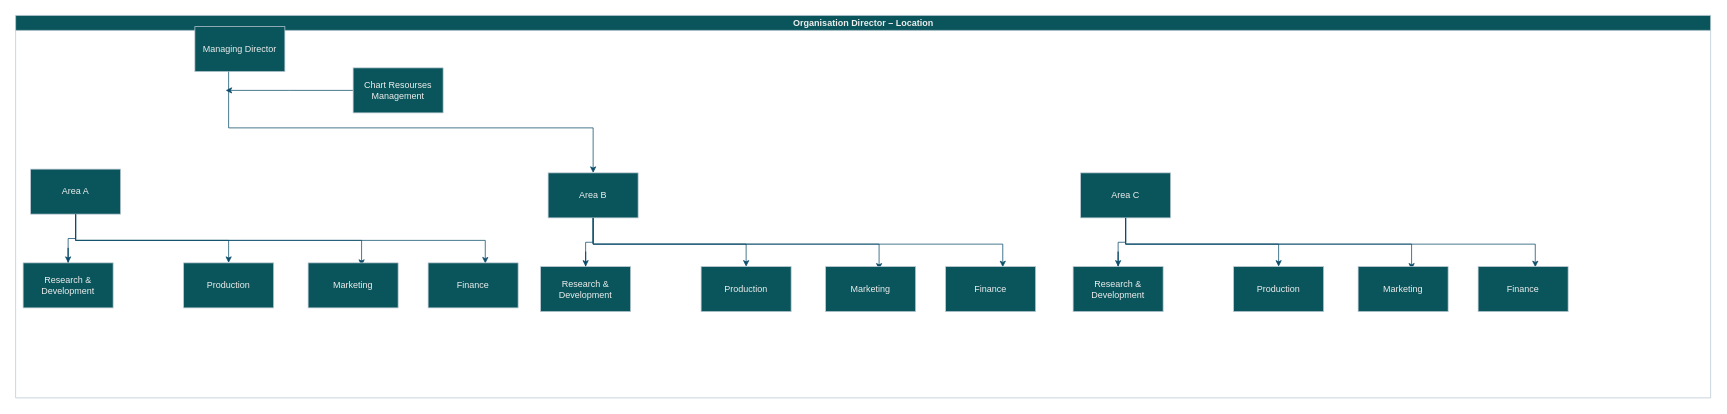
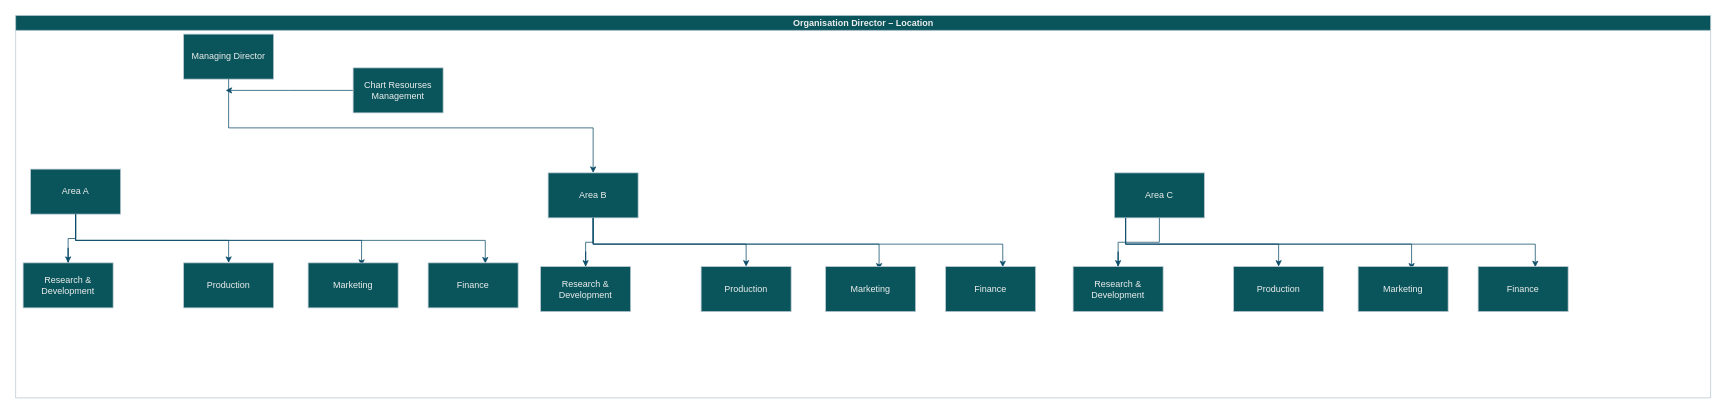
- <mxCell id="3" value="Managing Director" style="rounded=0;whiteSpace=wrap;html=1;labelBackgroundColor=none;fillColor=#09555B;strokeColor=#BAC8D3;fontColor=#EEEEEE;" vertex="1" parent="2"><mxGeometry x="239" y="15" width="120" height="60" as="geometry" /></mxCell>
+ <mxCell id="3" value="Managing Director" style="rounded=0;whiteSpace=wrap;html=1;labelBackgroundColor=none;fillColor=#09555B;strokeColor=#BAC8D3;fontColor=#EEEEEE;" vertex="1" parent="2"><mxGeometry x="224" y="25" width="120" height="60" as="geometry" /></mxCell>
- <mxCell id="29" value="Area C" style="rounded=0;whiteSpace=wrap;html=1;labelBackgroundColor=none;fillColor=#09555B;strokeColor=#BAC8D3;fontColor=#EEEEEE;" vertex="1" parent="1"><mxGeometry x="1440" y="230" width="120" height="60" as="geometry" /></mxCell>
+ <mxCell id="29" value="Area C" style="rounded=0;whiteSpace=wrap;html=1;labelBackgroundColor=none;fillColor=#09555B;strokeColor=#BAC8D3;fontColor=#EEEEEE;" vertex="1" parent="1"><mxGeometry x="1485" y="230" width="120" height="60" as="geometry" /></mxCell>
